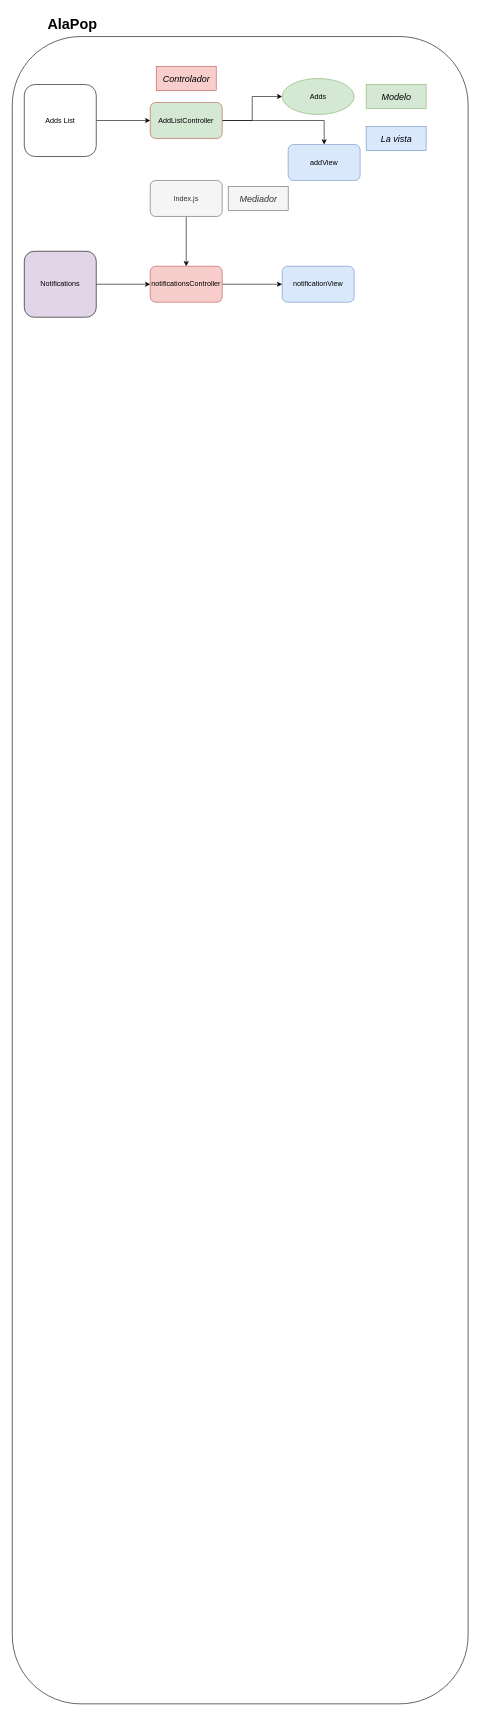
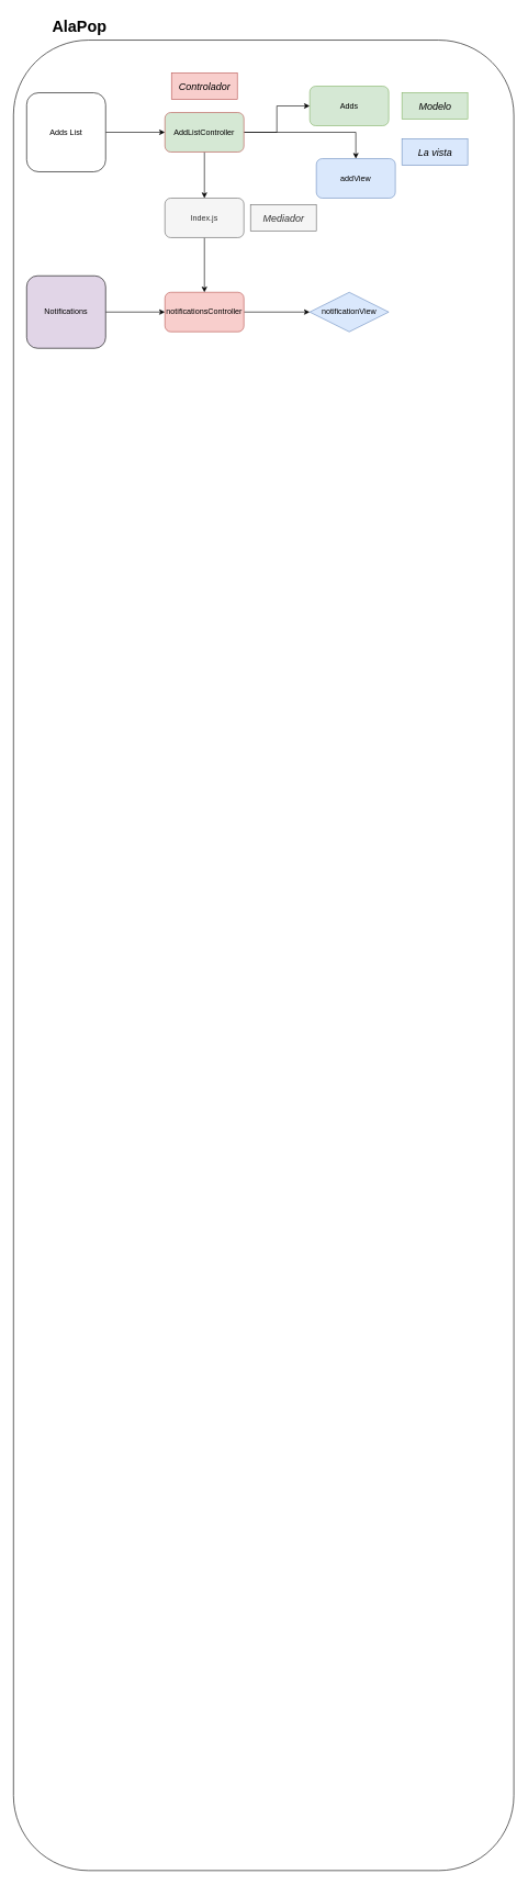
- <mxCell id="11" value="Adds" style="ellipse;whiteSpace=wrap;html=1;fillColor=#d5e8d4;strokeColor=#82b366;" parent="1" vertex="1"><mxGeometry x="470" y="130" width="120" height="60" as="geometry" /></mxCell>
+ <mxCell id="11" value="Adds" style="rounded=1;whiteSpace=wrap;html=1;fillColor=#d5e8d4;strokeColor=#82b366;" parent="1" vertex="1"><mxGeometry x="470" y="130" width="120" height="60" as="geometry" /></mxCell>
+ <mxCell id="9" style="edgeStyle=orthogonalEdgeStyle;rounded=0;orthogonalLoop=1;jettySize=auto;html=1;entryX=0.5;entryY=0;entryDx=0;entryDy=0;" edge="1" parent="1" source="10" target="17"><mxGeometry relative="1" as="geometry" /></mxCell>
- <mxCell id="15" value="notificationView" style="rounded=1;whiteSpace=wrap;html=1;fillColor=#dae8fc;strokeColor=#6c8ebf;" parent="1" vertex="1"><mxGeometry x="470" y="443" width="120" height="60" as="geometry" /></mxCell>
+ <mxCell id="15" value="notificationView" style="rhombus;whiteSpace=wrap;html=1;fillColor=#dae8fc;strokeColor=#6c8ebf;" parent="1" vertex="1"><mxGeometry x="470" y="443" width="120" height="60" as="geometry" /></mxCell>
